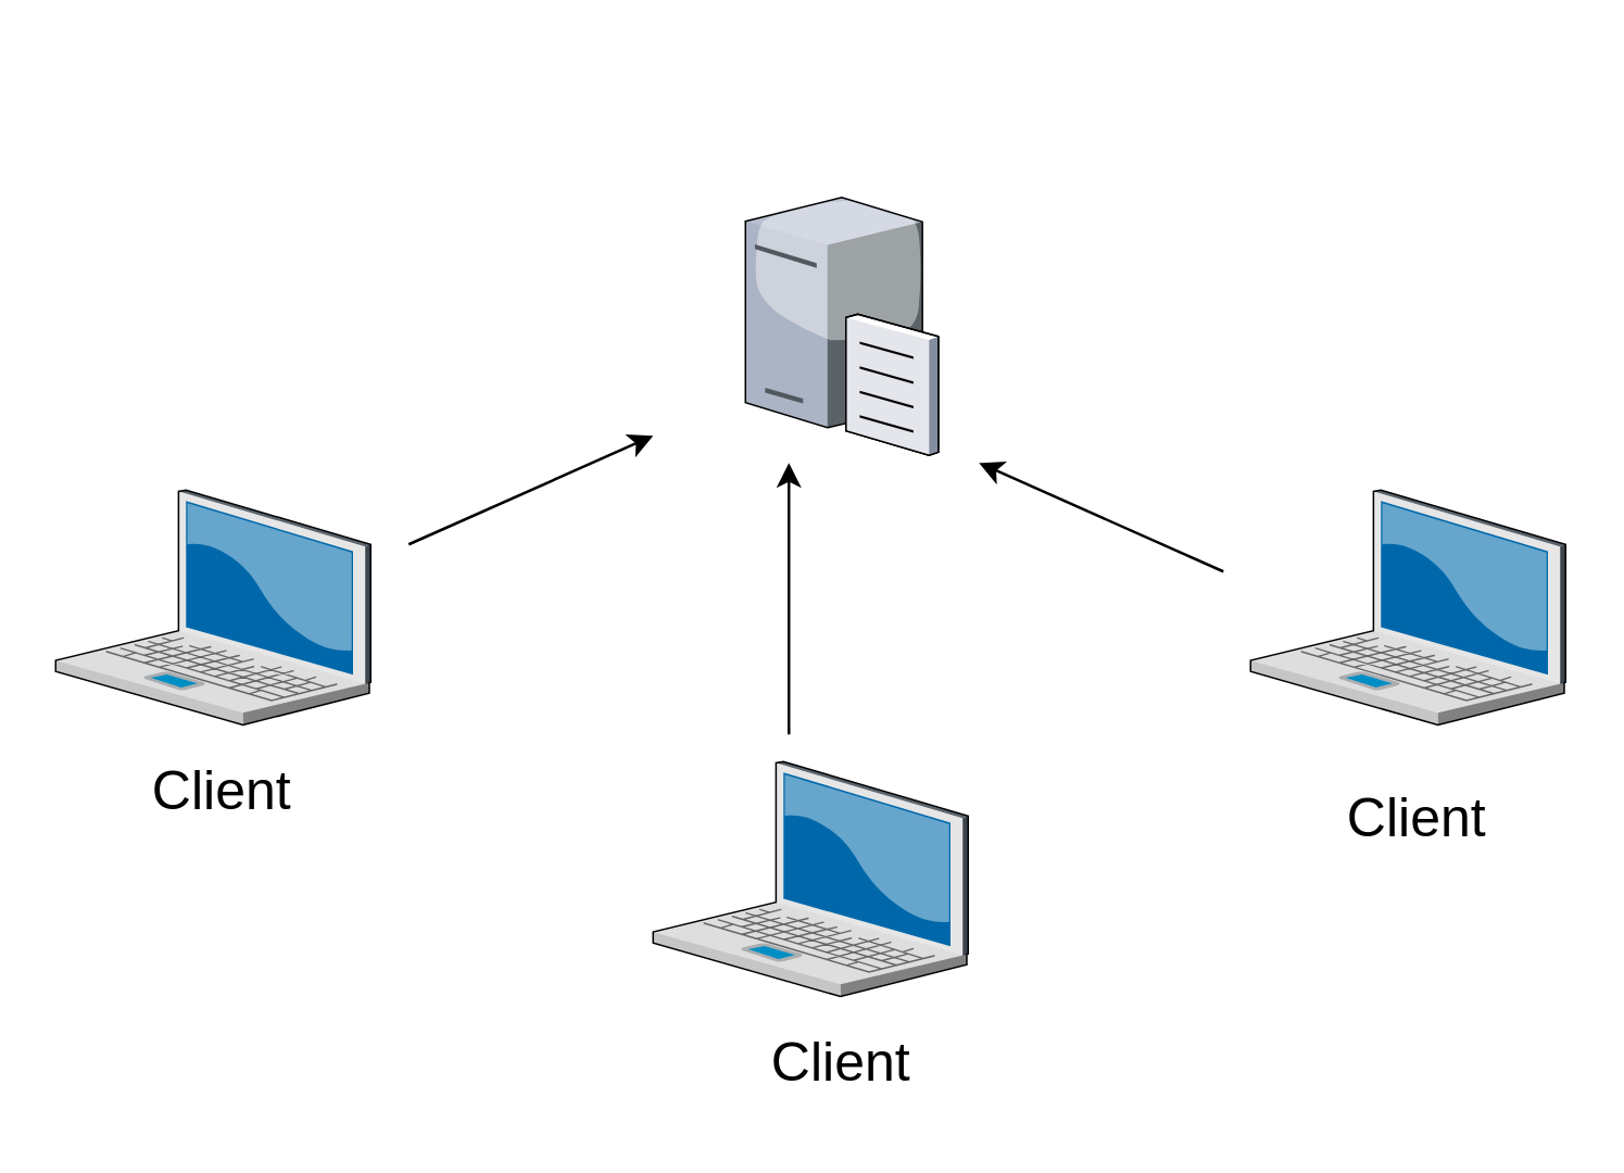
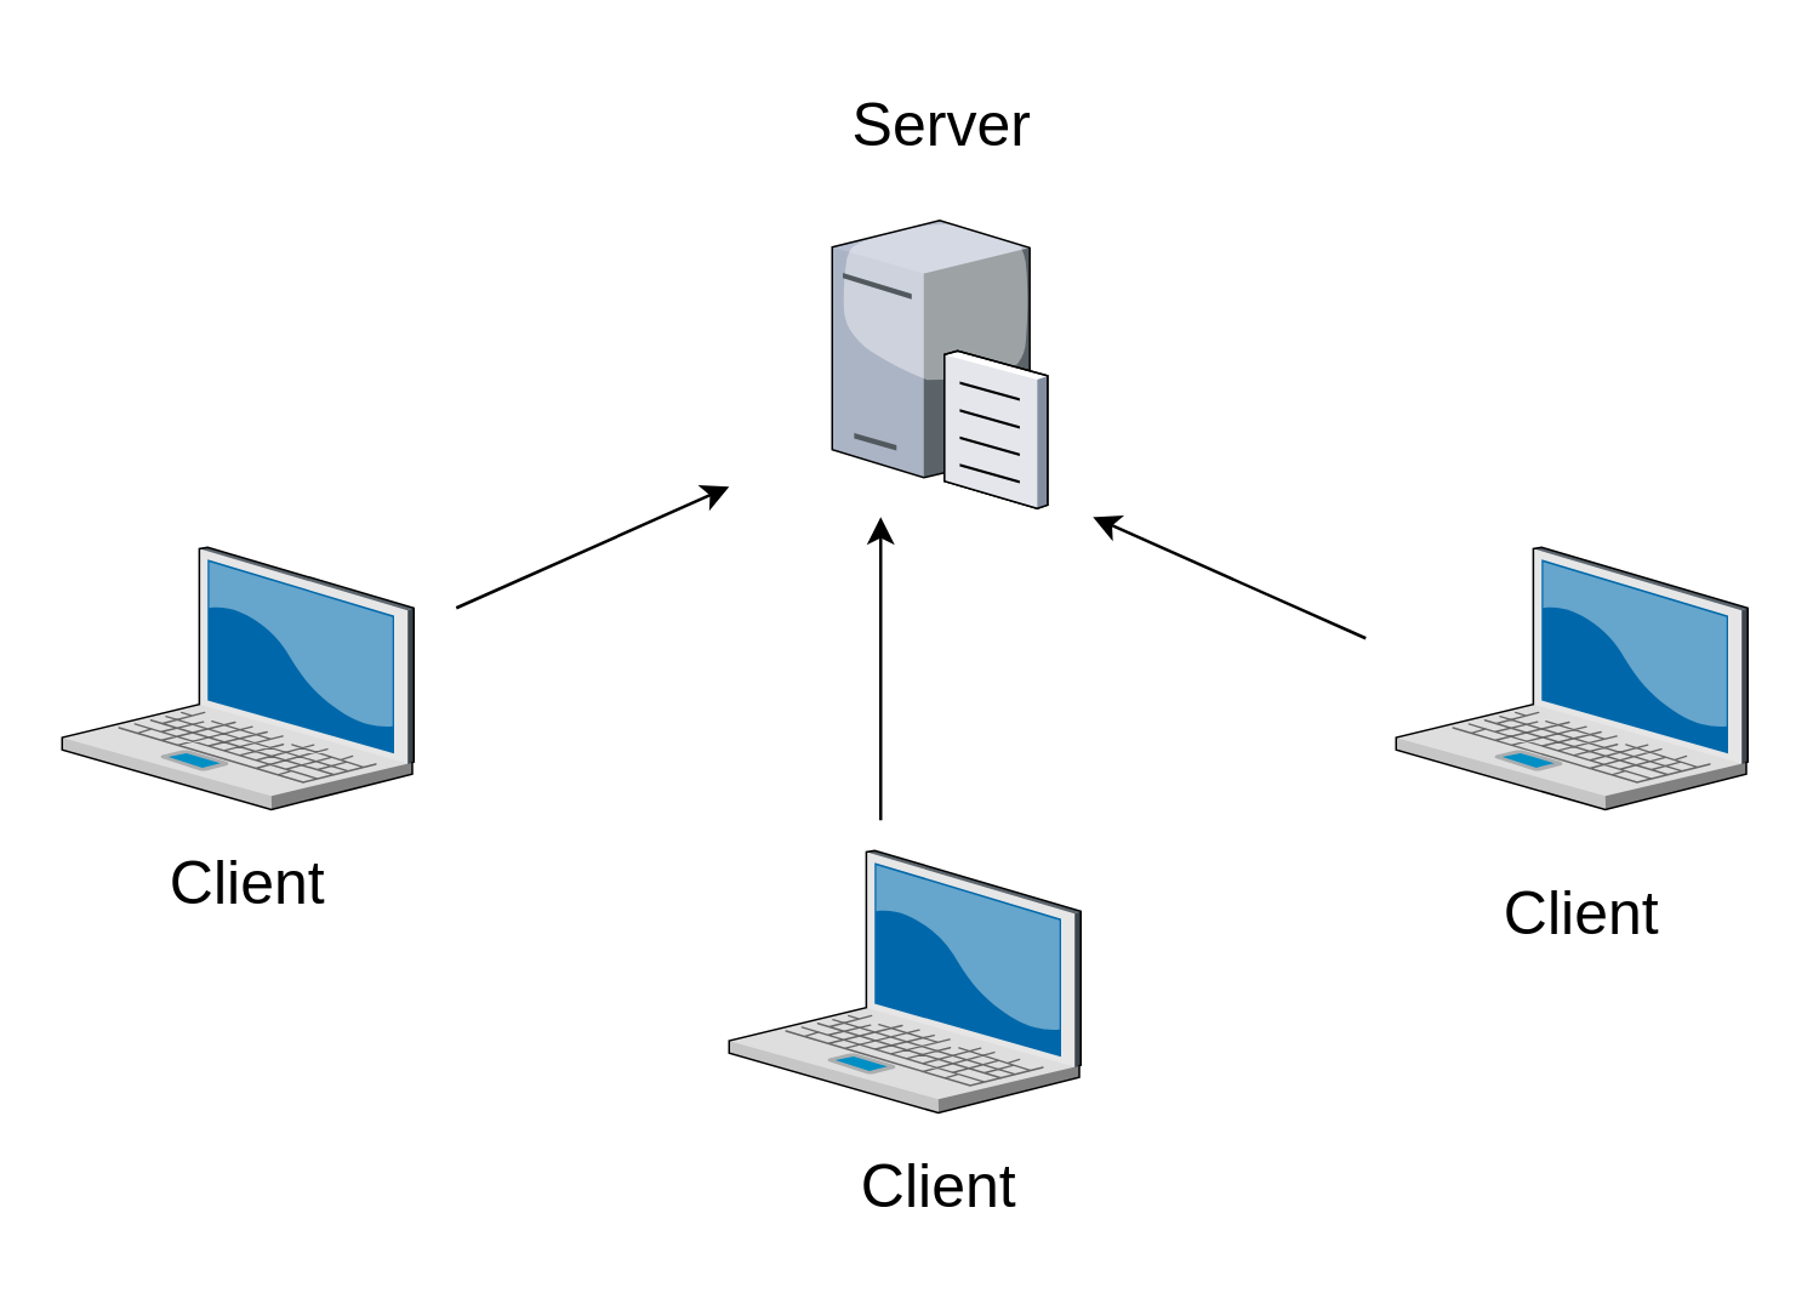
+ <mxCell id="6" value="Server" style="text;html=1;align=center;verticalAlign=middle;resizable=0;points=[];autosize=1;strokeColor=none;fillColor=none;fontSize=20;fontColor=#000000;" vertex="1" parent="1"><mxGeometry x="269.5" y="20" width="80" height="40" as="geometry" /></mxCell>
